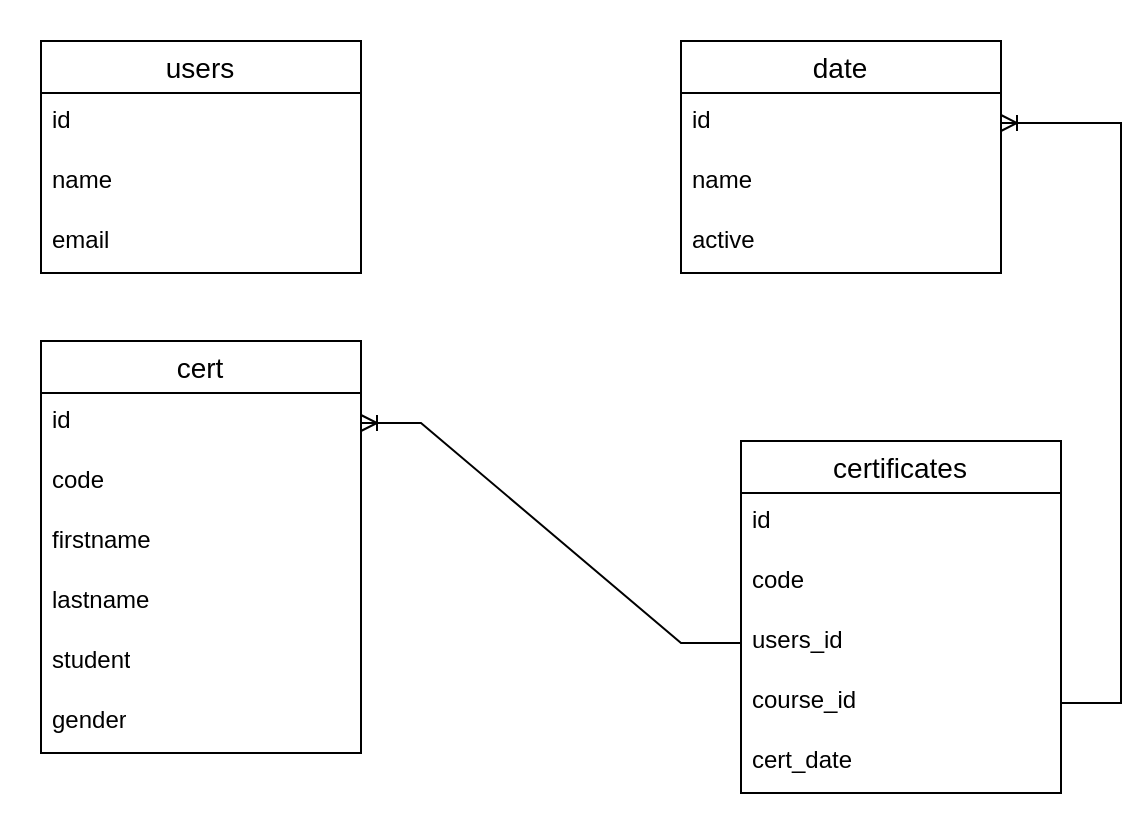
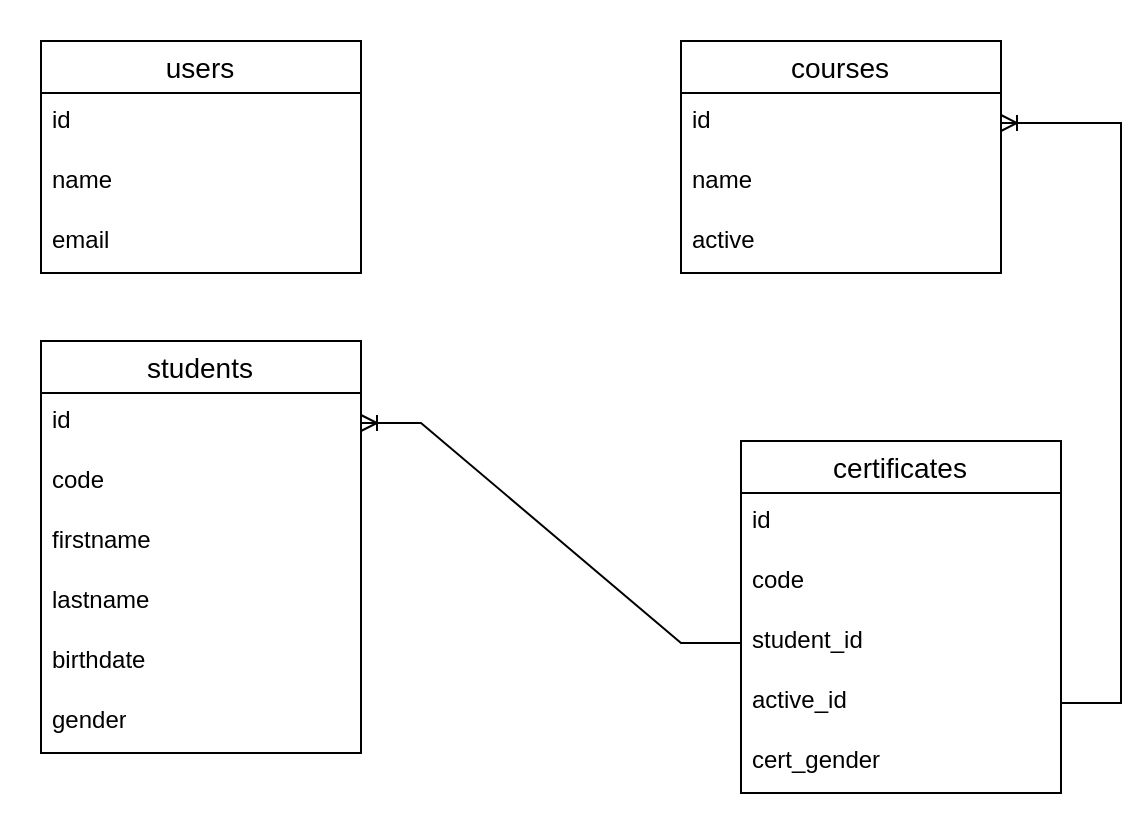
- <mxCell id="13" value="date" style="swimlane;fontStyle=0;childLayout=stackLayout;horizontal=1;startSize=26;horizontalStack=0;resizeParent=1;resizeParentMax=0;resizeLast=0;collapsible=1;marginBottom=0;align=center;fontSize=14;" vertex="1" parent="1"><mxGeometry x="340" y="20" width="160" height="116" as="geometry" /></mxCell>
+ <mxCell id="13" value="courses" style="swimlane;fontStyle=0;childLayout=stackLayout;horizontal=1;startSize=26;horizontalStack=0;resizeParent=1;resizeParentMax=0;resizeLast=0;collapsible=1;marginBottom=0;align=center;fontSize=14;" vertex="1" parent="1"><mxGeometry x="340" y="20" width="160" height="116" as="geometry" /></mxCell>
- <mxCell id="6" value="cert" style="swimlane;fontStyle=0;childLayout=stackLayout;horizontal=1;startSize=26;horizontalStack=0;resizeParent=1;resizeParentMax=0;resizeLast=0;collapsible=1;marginBottom=0;align=center;fontSize=14;" vertex="1" parent="1"><mxGeometry x="20" y="170" width="160" height="206" as="geometry" /></mxCell>
+ <mxCell id="6" value="students" style="swimlane;fontStyle=0;childLayout=stackLayout;horizontal=1;startSize=26;horizontalStack=0;resizeParent=1;resizeParentMax=0;resizeLast=0;collapsible=1;marginBottom=0;align=center;fontSize=14;" vertex="1" parent="1"><mxGeometry x="20" y="170" width="160" height="206" as="geometry" /></mxCell>
- <mxCell id="20" value="users_id" style="text;strokeColor=none;fillColor=none;spacingLeft=4;spacingRight=4;overflow=hidden;rotatable=0;points=[[0,0.5],[1,0.5]];portConstraint=eastwest;fontSize=12;whiteSpace=wrap;html=1;" vertex="1" parent="17"><mxGeometry y="86" width="160" height="30" as="geometry" /></mxCell>
+ <mxCell id="20" value="student_id" style="text;strokeColor=none;fillColor=none;spacingLeft=4;spacingRight=4;overflow=hidden;rotatable=0;points=[[0,0.5],[1,0.5]];portConstraint=eastwest;fontSize=12;whiteSpace=wrap;html=1;" vertex="1" parent="17"><mxGeometry y="86" width="160" height="30" as="geometry" /></mxCell>
- <mxCell id="11" value="student" style="text;strokeColor=none;fillColor=none;spacingLeft=4;spacingRight=4;overflow=hidden;rotatable=0;points=[[0,0.5],[1,0.5]];portConstraint=eastwest;fontSize=12;whiteSpace=wrap;html=1;" vertex="1" parent="6"><mxGeometry y="146" width="160" height="30" as="geometry" /></mxCell>
+ <mxCell id="11" value="birthdate" style="text;strokeColor=none;fillColor=none;spacingLeft=4;spacingRight=4;overflow=hidden;rotatable=0;points=[[0,0.5],[1,0.5]];portConstraint=eastwest;fontSize=12;whiteSpace=wrap;html=1;" vertex="1" parent="6"><mxGeometry y="146" width="160" height="30" as="geometry" /></mxCell>
- <mxCell id="21" value="course_id" style="text;strokeColor=none;fillColor=none;spacingLeft=4;spacingRight=4;overflow=hidden;rotatable=0;points=[[0,0.5],[1,0.5]];portConstraint=eastwest;fontSize=12;whiteSpace=wrap;html=1;" vertex="1" parent="17"><mxGeometry y="116" width="160" height="30" as="geometry" /></mxCell>
+ <mxCell id="21" value="active_id" style="text;strokeColor=none;fillColor=none;spacingLeft=4;spacingRight=4;overflow=hidden;rotatable=0;points=[[0,0.5],[1,0.5]];portConstraint=eastwest;fontSize=12;whiteSpace=wrap;html=1;" vertex="1" parent="17"><mxGeometry y="116" width="160" height="30" as="geometry" /></mxCell>
- <mxCell id="22" value="cert_date" style="text;strokeColor=none;fillColor=none;spacingLeft=4;spacingRight=4;overflow=hidden;rotatable=0;points=[[0,0.5],[1,0.5]];portConstraint=eastwest;fontSize=12;whiteSpace=wrap;html=1;" vertex="1" parent="17"><mxGeometry y="146" width="160" height="30" as="geometry" /></mxCell>
+ <mxCell id="22" value="cert_gender" style="text;strokeColor=none;fillColor=none;spacingLeft=4;spacingRight=4;overflow=hidden;rotatable=0;points=[[0,0.5],[1,0.5]];portConstraint=eastwest;fontSize=12;whiteSpace=wrap;html=1;" vertex="1" parent="17"><mxGeometry y="146" width="160" height="30" as="geometry" /></mxCell>
